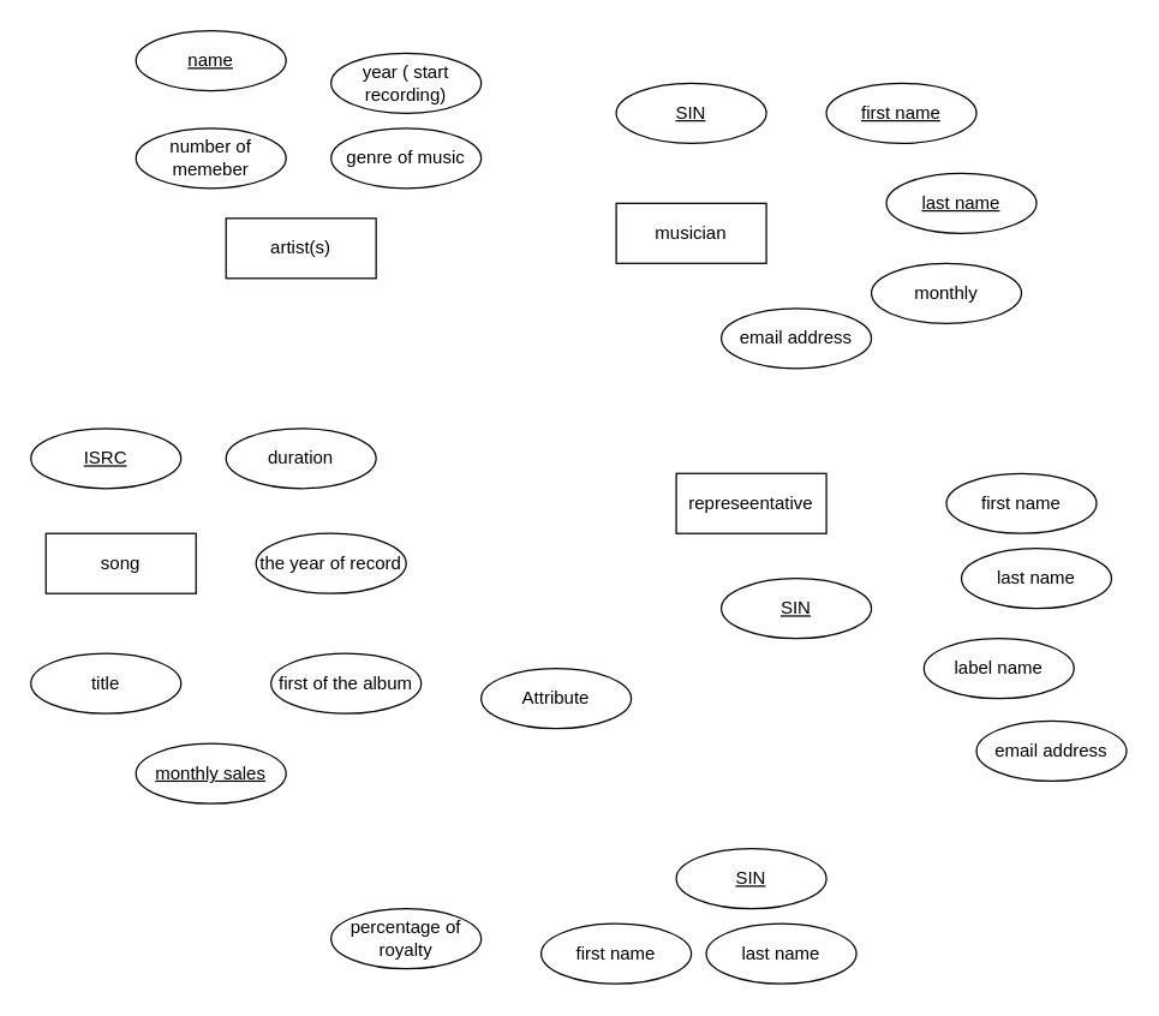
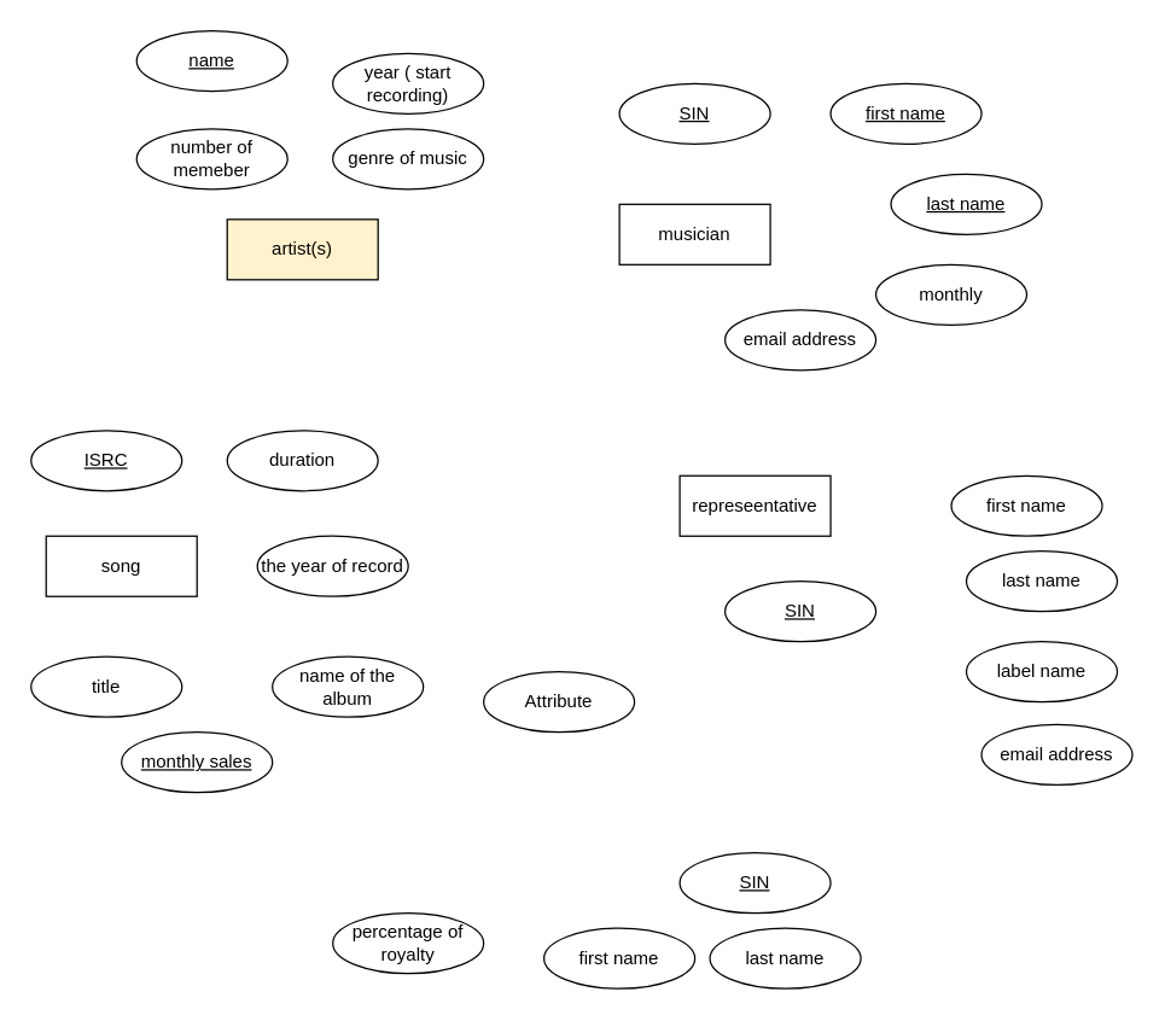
- <mxCell id="2" value="artist(s)" style="whiteSpace=wrap;html=1;align=center;" vertex="1" parent="1"><mxGeometry x="150" y="145" width="100" height="40" as="geometry" /></mxCell>
+ <mxCell id="2" value="artist(s)" style="whiteSpace=wrap;html=1;align=center;fillColor=#fff2cc;" vertex="1" parent="1"><mxGeometry x="150" y="145" width="100" height="40" as="geometry" /></mxCell>
- <mxCell id="25" value="label name" style="ellipse;whiteSpace=wrap;html=1;align=center;" vertex="1" parent="1"><mxGeometry x="615" y="425" width="100" height="40" as="geometry" /></mxCell>
+ <mxCell id="25" value="label name" style="ellipse;whiteSpace=wrap;html=1;align=center;" vertex="1" parent="1"><mxGeometry x="640" y="425" width="100" height="40" as="geometry" /></mxCell>
- <mxCell id="18" value="first of the album" style="ellipse;whiteSpace=wrap;html=1;align=center;" vertex="1" parent="1"><mxGeometry x="180" y="435" width="100" height="40" as="geometry" /></mxCell>
+ <mxCell id="18" value="name of the album" style="ellipse;whiteSpace=wrap;html=1;align=center;" vertex="1" parent="1"><mxGeometry x="180" y="435" width="100" height="40" as="geometry" /></mxCell>
- <mxCell id="19" value="monthly sales" style="ellipse;whiteSpace=wrap;html=1;align=center;fontStyle=4;" vertex="1" parent="1"><mxGeometry x="90" y="495" width="100" height="40" as="geometry" /></mxCell>
+ <mxCell id="19" value="monthly sales" style="ellipse;whiteSpace=wrap;html=1;align=center;fontStyle=4;" vertex="1" parent="1"><mxGeometry x="80" y="485" width="100" height="40" as="geometry" /></mxCell>
